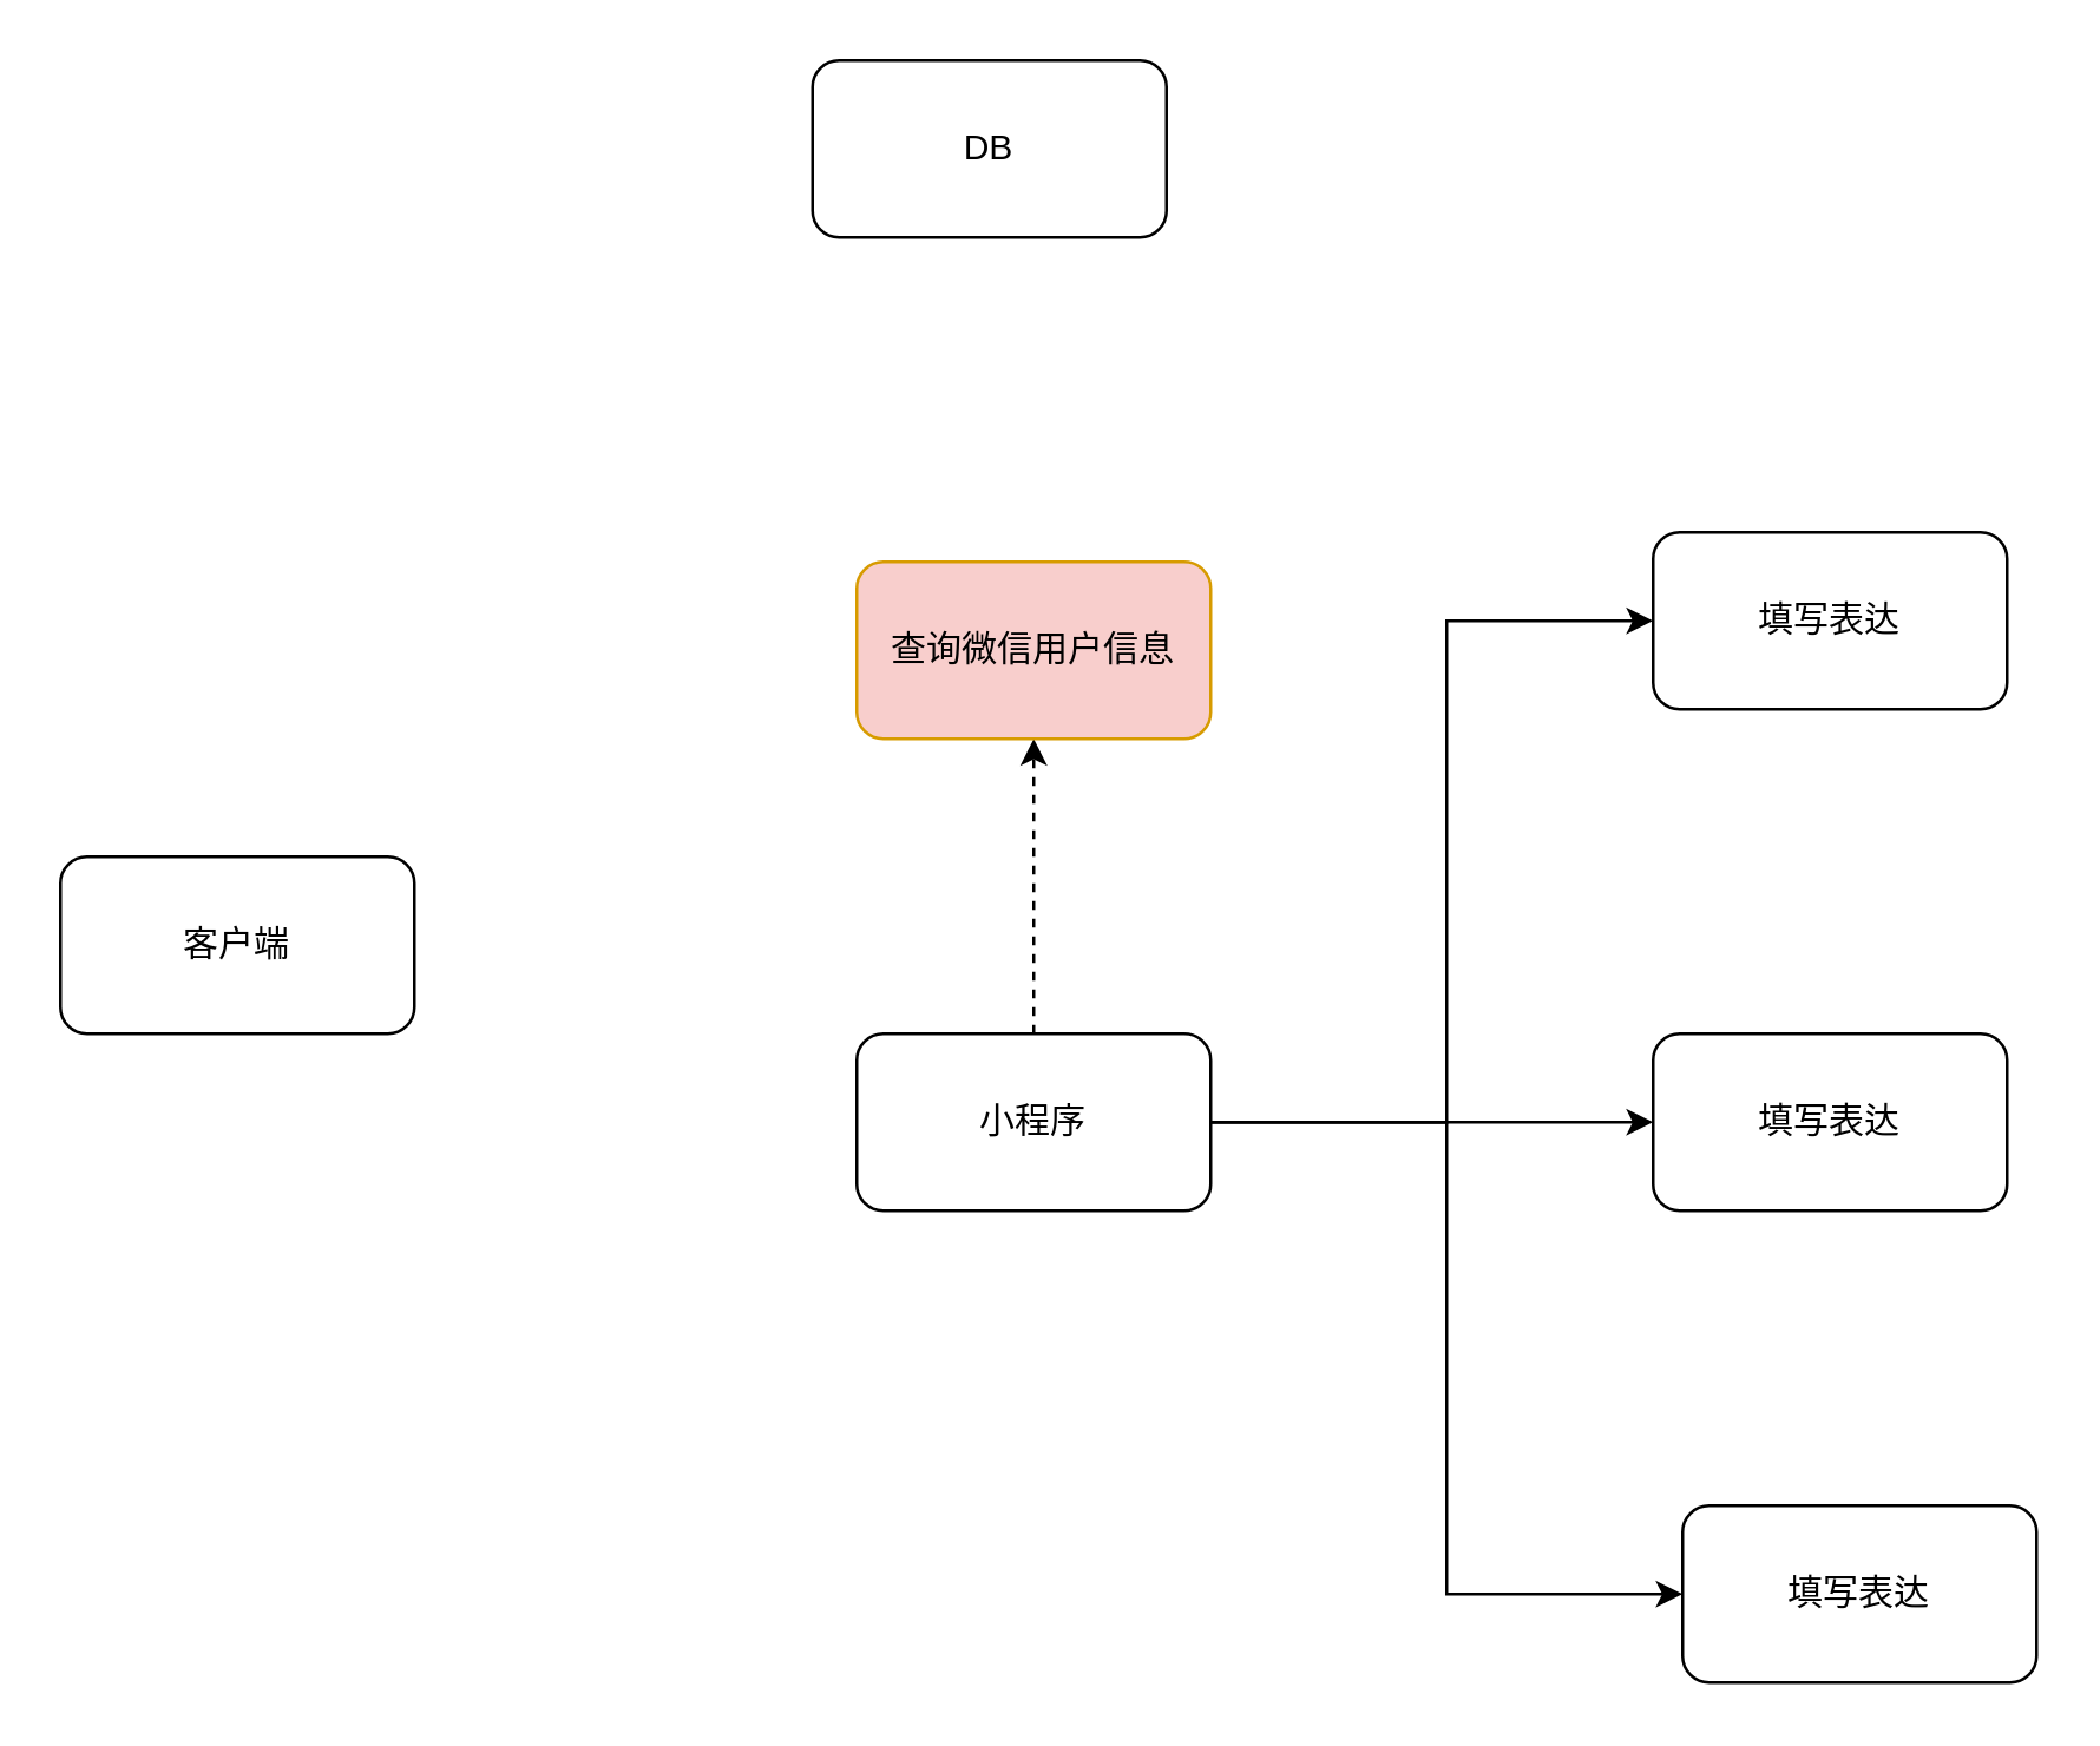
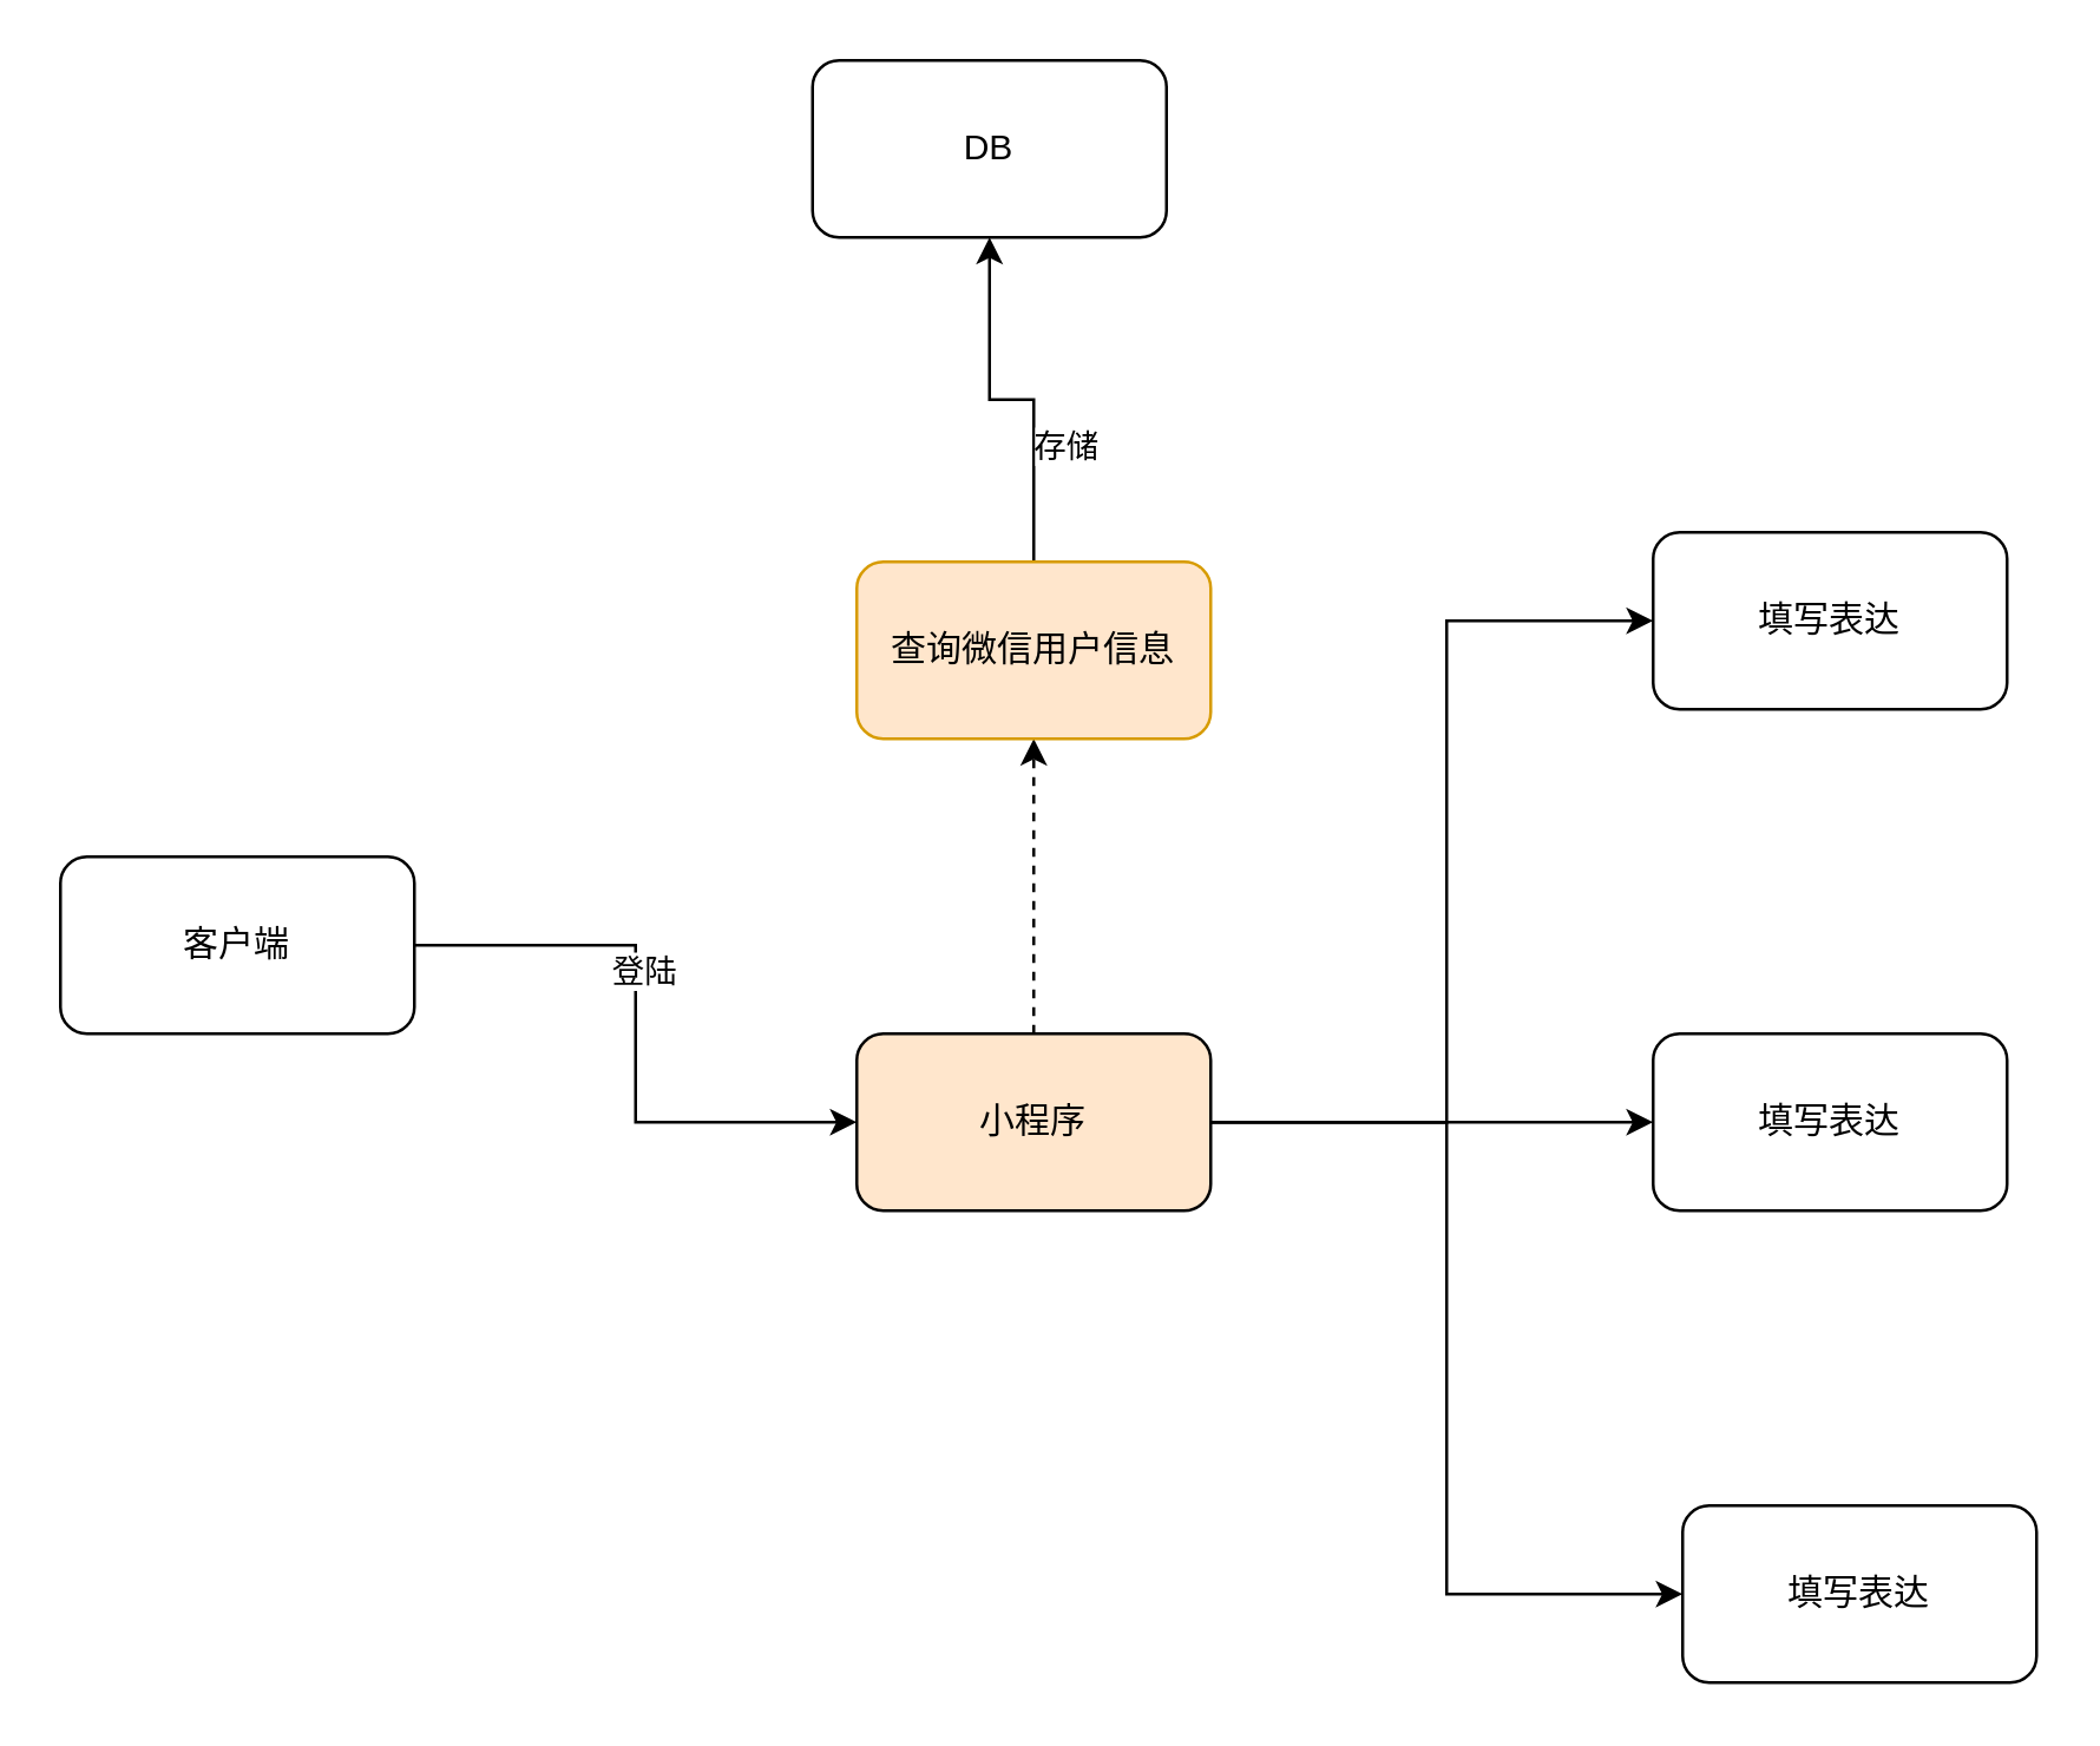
+ <mxCell id="10" value="" style="edgeStyle=orthogonalEdgeStyle;rounded=0;orthogonalLoop=1;jettySize=auto;html=1;" edge="1" parent="1" source="12" target="14"><mxGeometry relative="1" as="geometry" /></mxCell>
+ <mxCell id="11" value="存储" style="edgeLabel;html=1;align=center;verticalAlign=middle;resizable=0;points=[];" vertex="1" connectable="0" parent="10"><mxGeometry x="-0.369" y="-1" relative="1" as="geometry"><mxPoint x="9" y="-1" as="offset" /></mxGeometry></mxCell>
- <mxCell id="12" value="查询微信用户信息" style="rounded=1;whiteSpace=wrap;html=1;fillColor=#f8cecc;strokeColor=#d79b00;" vertex="1" parent="1"><mxGeometry x="290" y="190" width="120" height="60" as="geometry" /></mxCell>
+ <mxCell id="12" value="查询微信用户信息" style="rounded=1;whiteSpace=wrap;html=1;fillColor=#ffe6cc;strokeColor=#d79b00;" vertex="1" parent="1"><mxGeometry x="290" y="190" width="120" height="60" as="geometry" /></mxCell>
+ <mxCell id="2" style="edgeStyle=orthogonalEdgeStyle;rounded=0;orthogonalLoop=1;jettySize=auto;html=1;" edge="1" parent="1" source="4" target="9"><mxGeometry relative="1" as="geometry" /></mxCell>
+ <mxCell id="3" value="登陆" style="edgeLabel;html=1;align=center;verticalAlign=middle;resizable=0;points=[];" vertex="1" connectable="0" parent="2"><mxGeometry x="-0.163" y="-5" relative="1" as="geometry"><mxPoint x="7" y="-5" as="offset" /></mxGeometry></mxCell>
- <mxCell id="9" value="小程序" style="rounded=1;whiteSpace=wrap;html=1;" vertex="1" parent="1"><mxGeometry x="290" y="350" width="120" height="60" as="geometry" /></mxCell>
+ <mxCell id="9" value="小程序" style="rounded=1;whiteSpace=wrap;html=1;fillColor=#ffe6cc;" vertex="1" parent="1"><mxGeometry x="290" y="350" width="120" height="60" as="geometry" /></mxCell>
